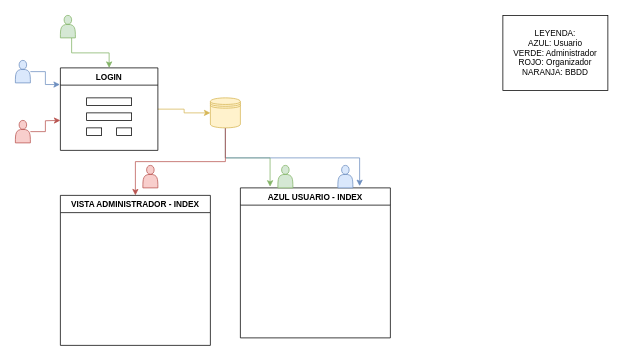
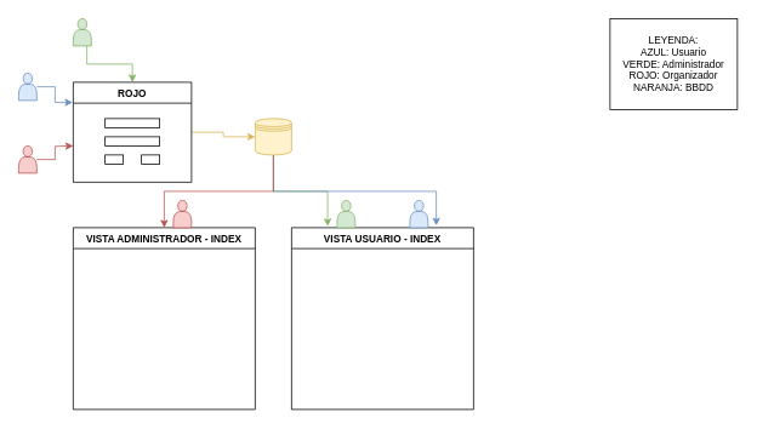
- <mxCell id="11" value="LOGIN" style="swimlane;whiteSpace=wrap;html=1;fontSize=11;" vertex="1" parent="1"><mxGeometry x="80" y="90" width="130" height="110" as="geometry" /></mxCell>
+ <mxCell id="11" value="ROJO" style="swimlane;whiteSpace=wrap;html=1;fontSize=11;" vertex="1" parent="1"><mxGeometry x="80" y="90" width="130" height="110" as="geometry" /></mxCell>
- <mxCell id="20" value="AZUL USUARIO - INDEX" style="swimlane;whiteSpace=wrap;html=1;fontSize=11;" vertex="1" parent="1"><mxGeometry x="320" y="250" width="200" height="200" as="geometry" /></mxCell>
+ <mxCell id="20" value="VISTA USUARIO - INDEX" style="swimlane;whiteSpace=wrap;html=1;fontSize=11;" vertex="1" parent="1"><mxGeometry x="320" y="250" width="200" height="200" as="geometry" /></mxCell>
- <mxCell id="19" value="VISTA ADMINISTRADOR - INDEX" style="swimlane;whiteSpace=wrap;html=1;fontSize=11;" vertex="1" parent="1"><mxGeometry x="80" y="260" width="200" height="200" as="geometry" /></mxCell>
+ <mxCell id="19" value="VISTA ADMINISTRADOR - INDEX" style="swimlane;whiteSpace=wrap;html=1;fontSize=11;" vertex="1" parent="1"><mxGeometry x="80" y="250" width="200" height="200" as="geometry" /></mxCell>
